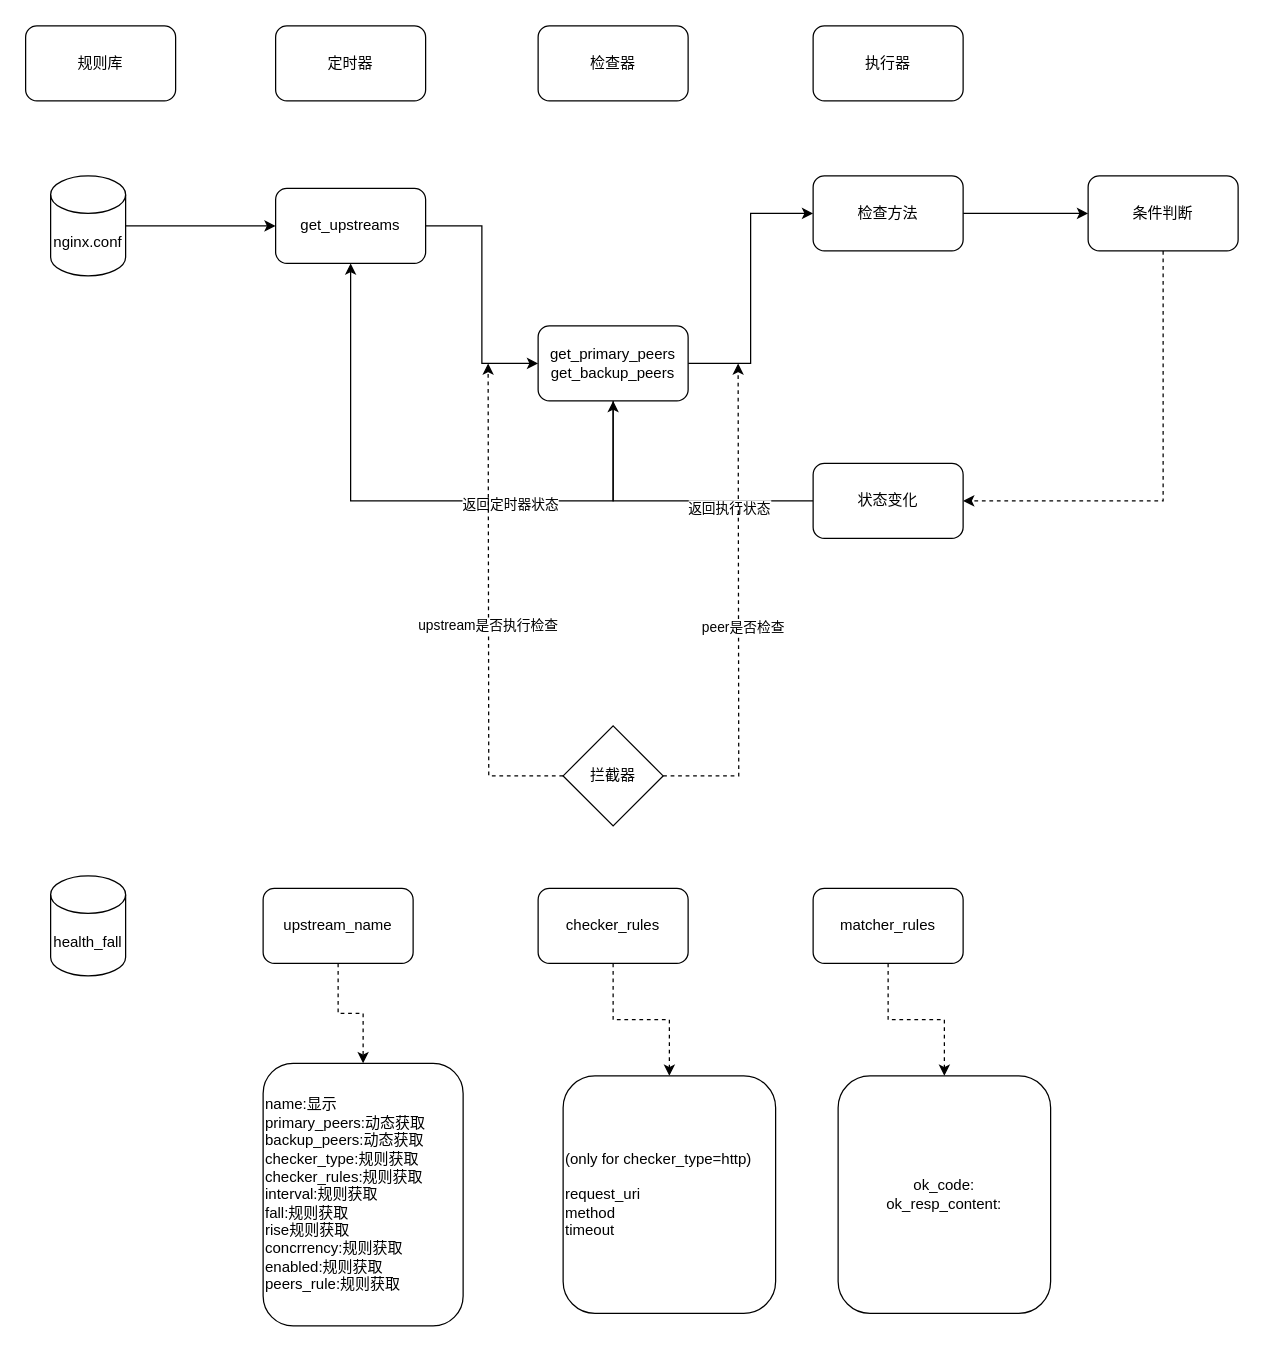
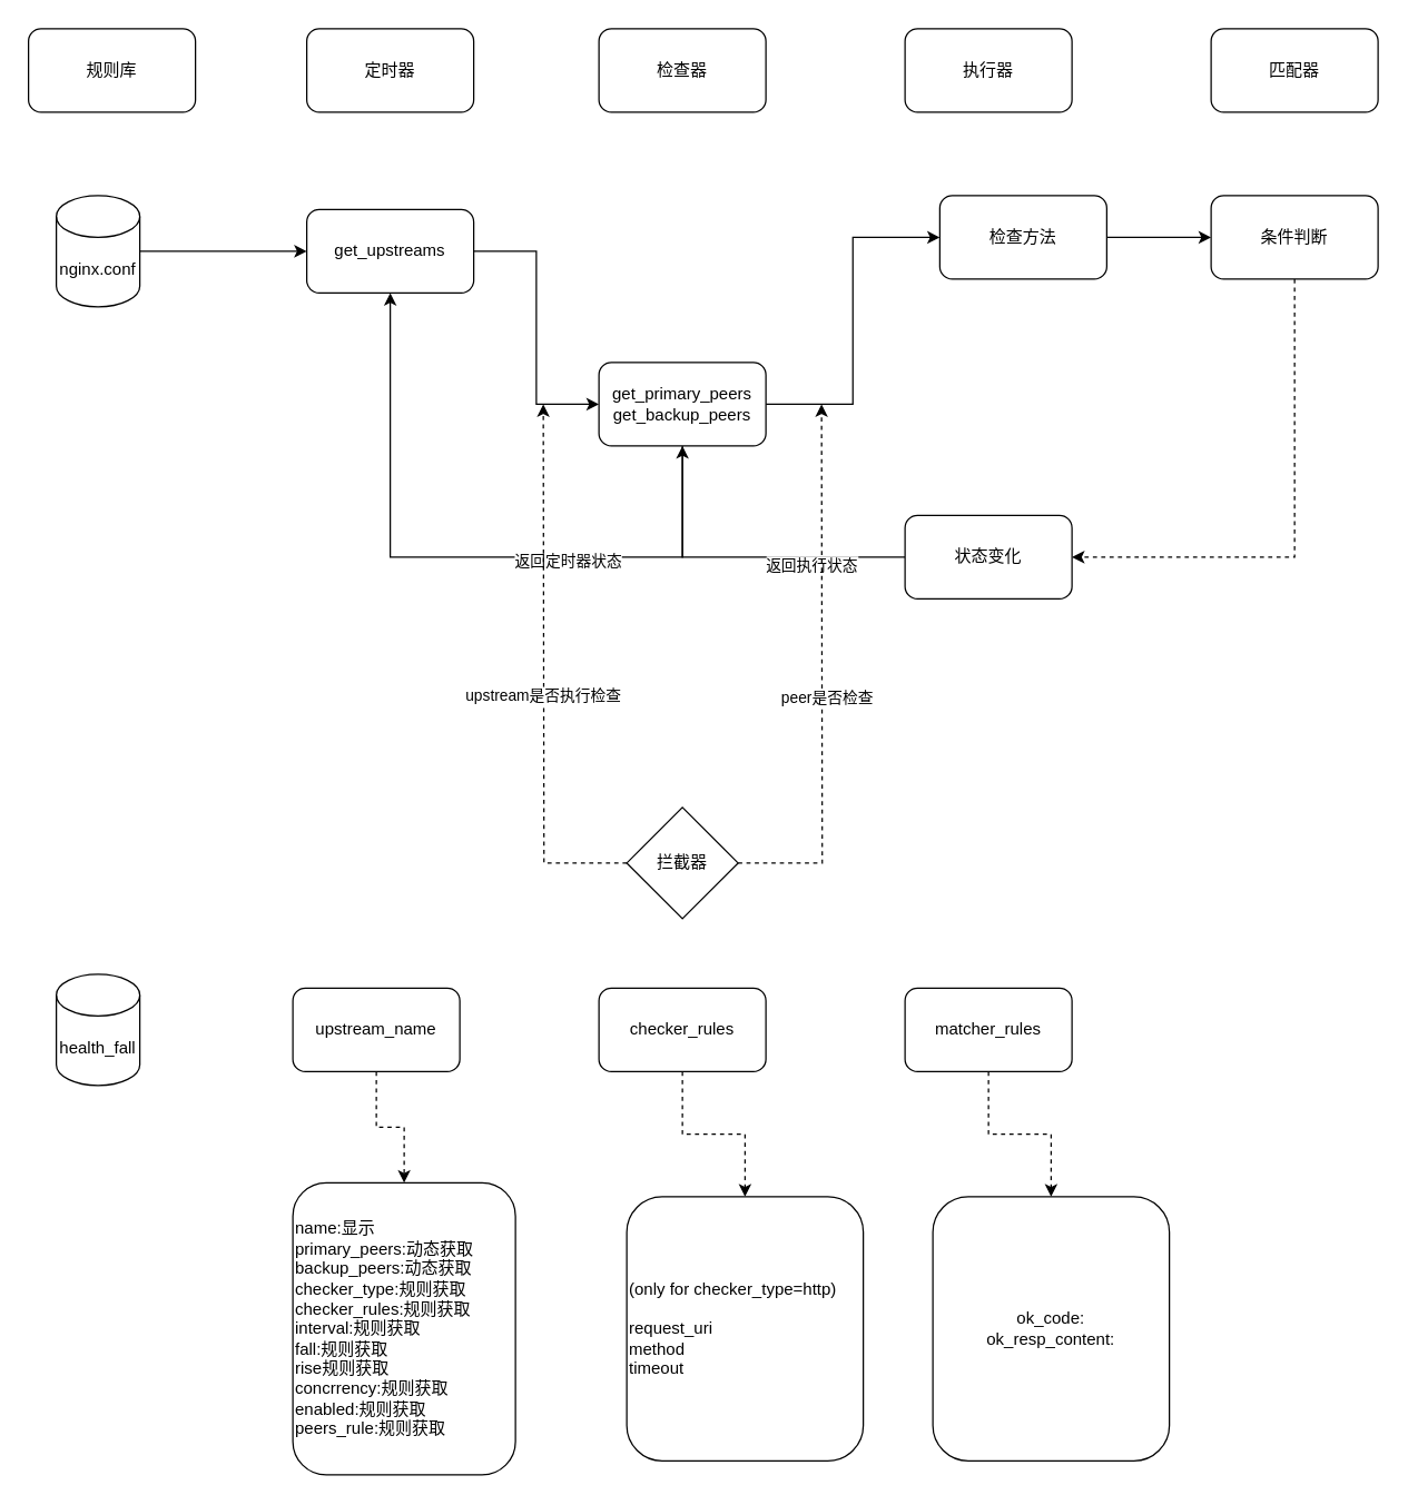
+ <mxCell id="20" value="匹配器" style="rounded=1;whiteSpace=wrap;html=1;" parent="1" vertex="1"><mxGeometry x="870" y="20" width="120" height="60" as="geometry" /></mxCell>
- <mxCell id="19" value="检查方法" style="rounded=1;whiteSpace=wrap;html=1;" parent="1" vertex="1"><mxGeometry x="650" y="140" width="120" height="60" as="geometry" /></mxCell>
+ <mxCell id="19" value="检查方法" style="rounded=1;whiteSpace=wrap;html=1;" parent="1" vertex="1"><mxGeometry x="675" y="140" width="120" height="60" as="geometry" /></mxCell>
